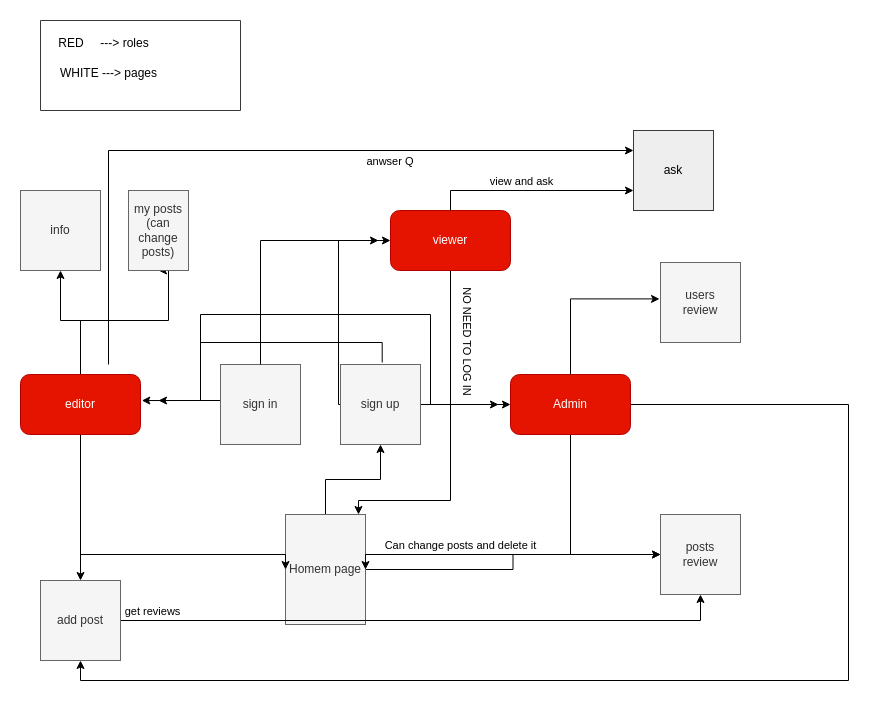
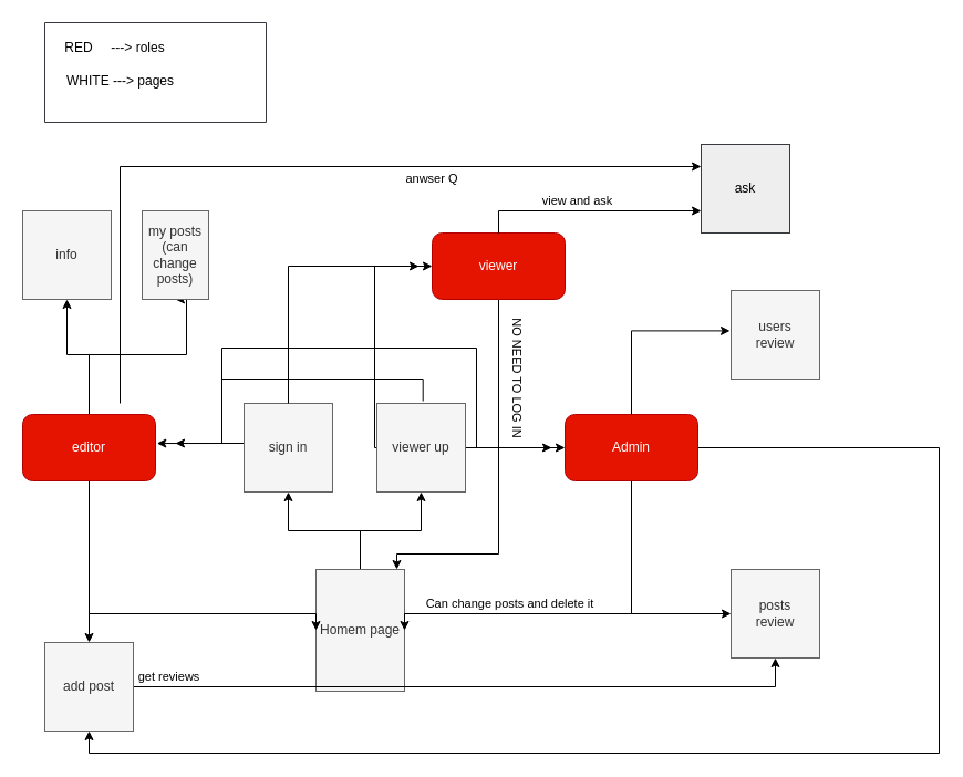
- <mxCell id="8" value="sign up&lt;br&gt;" style="whiteSpace=wrap;html=1;aspect=fixed;fillColor=#f5f5f5;fontColor=#333333;strokeColor=#666666;" vertex="1" parent="1"><mxGeometry x="340" y="364" width="80" height="80" as="geometry" /></mxCell>
+ <mxCell id="8" value="viewer up&lt;br&gt;" style="whiteSpace=wrap;html=1;aspect=fixed;fillColor=#f5f5f5;fontColor=#333333;strokeColor=#666666;" vertex="1" parent="1"><mxGeometry x="340" y="364" width="80" height="80" as="geometry" /></mxCell>
- <mxCell id="10" style="edgeStyle=orthogonalEdgeStyle;rounded=0;orthogonalLoop=1;jettySize=auto;html=1;" edge="1" parent="1" source="11" target="26"><mxGeometry relative="1" as="geometry" /></mxCell>
+ <mxCell id="10" style="edgeStyle=orthogonalEdgeStyle;rounded=0;orthogonalLoop=1;jettySize=auto;html=1;entryX=0.5;entryY=1;entryDx=0;entryDy=0;" edge="1" parent="1" source="11" target="4"><mxGeometry relative="1" as="geometry" /></mxCell>
